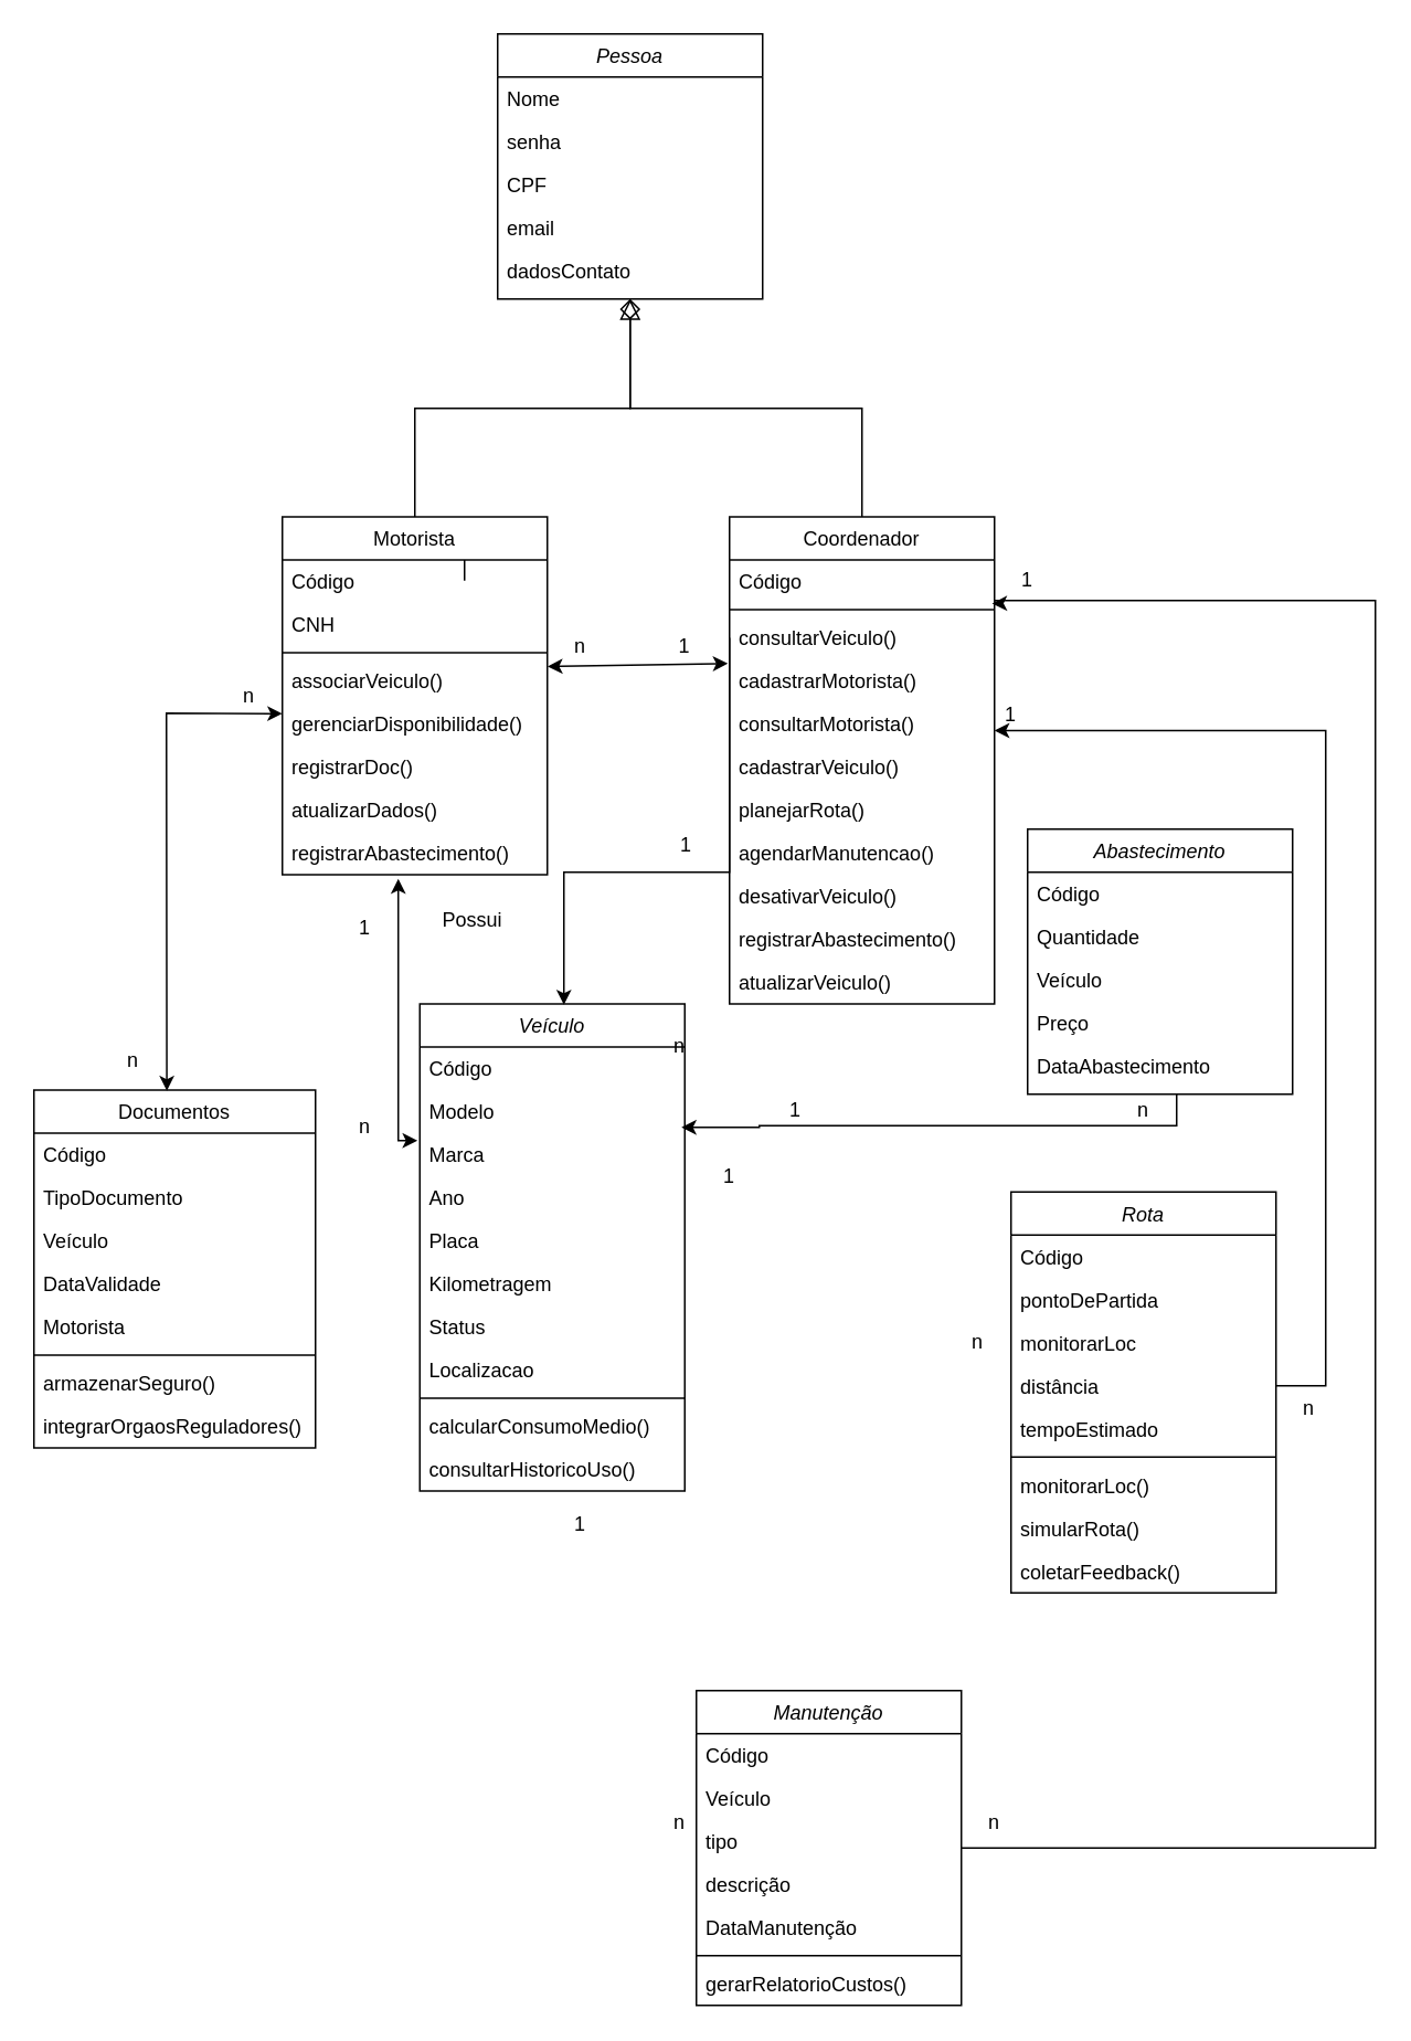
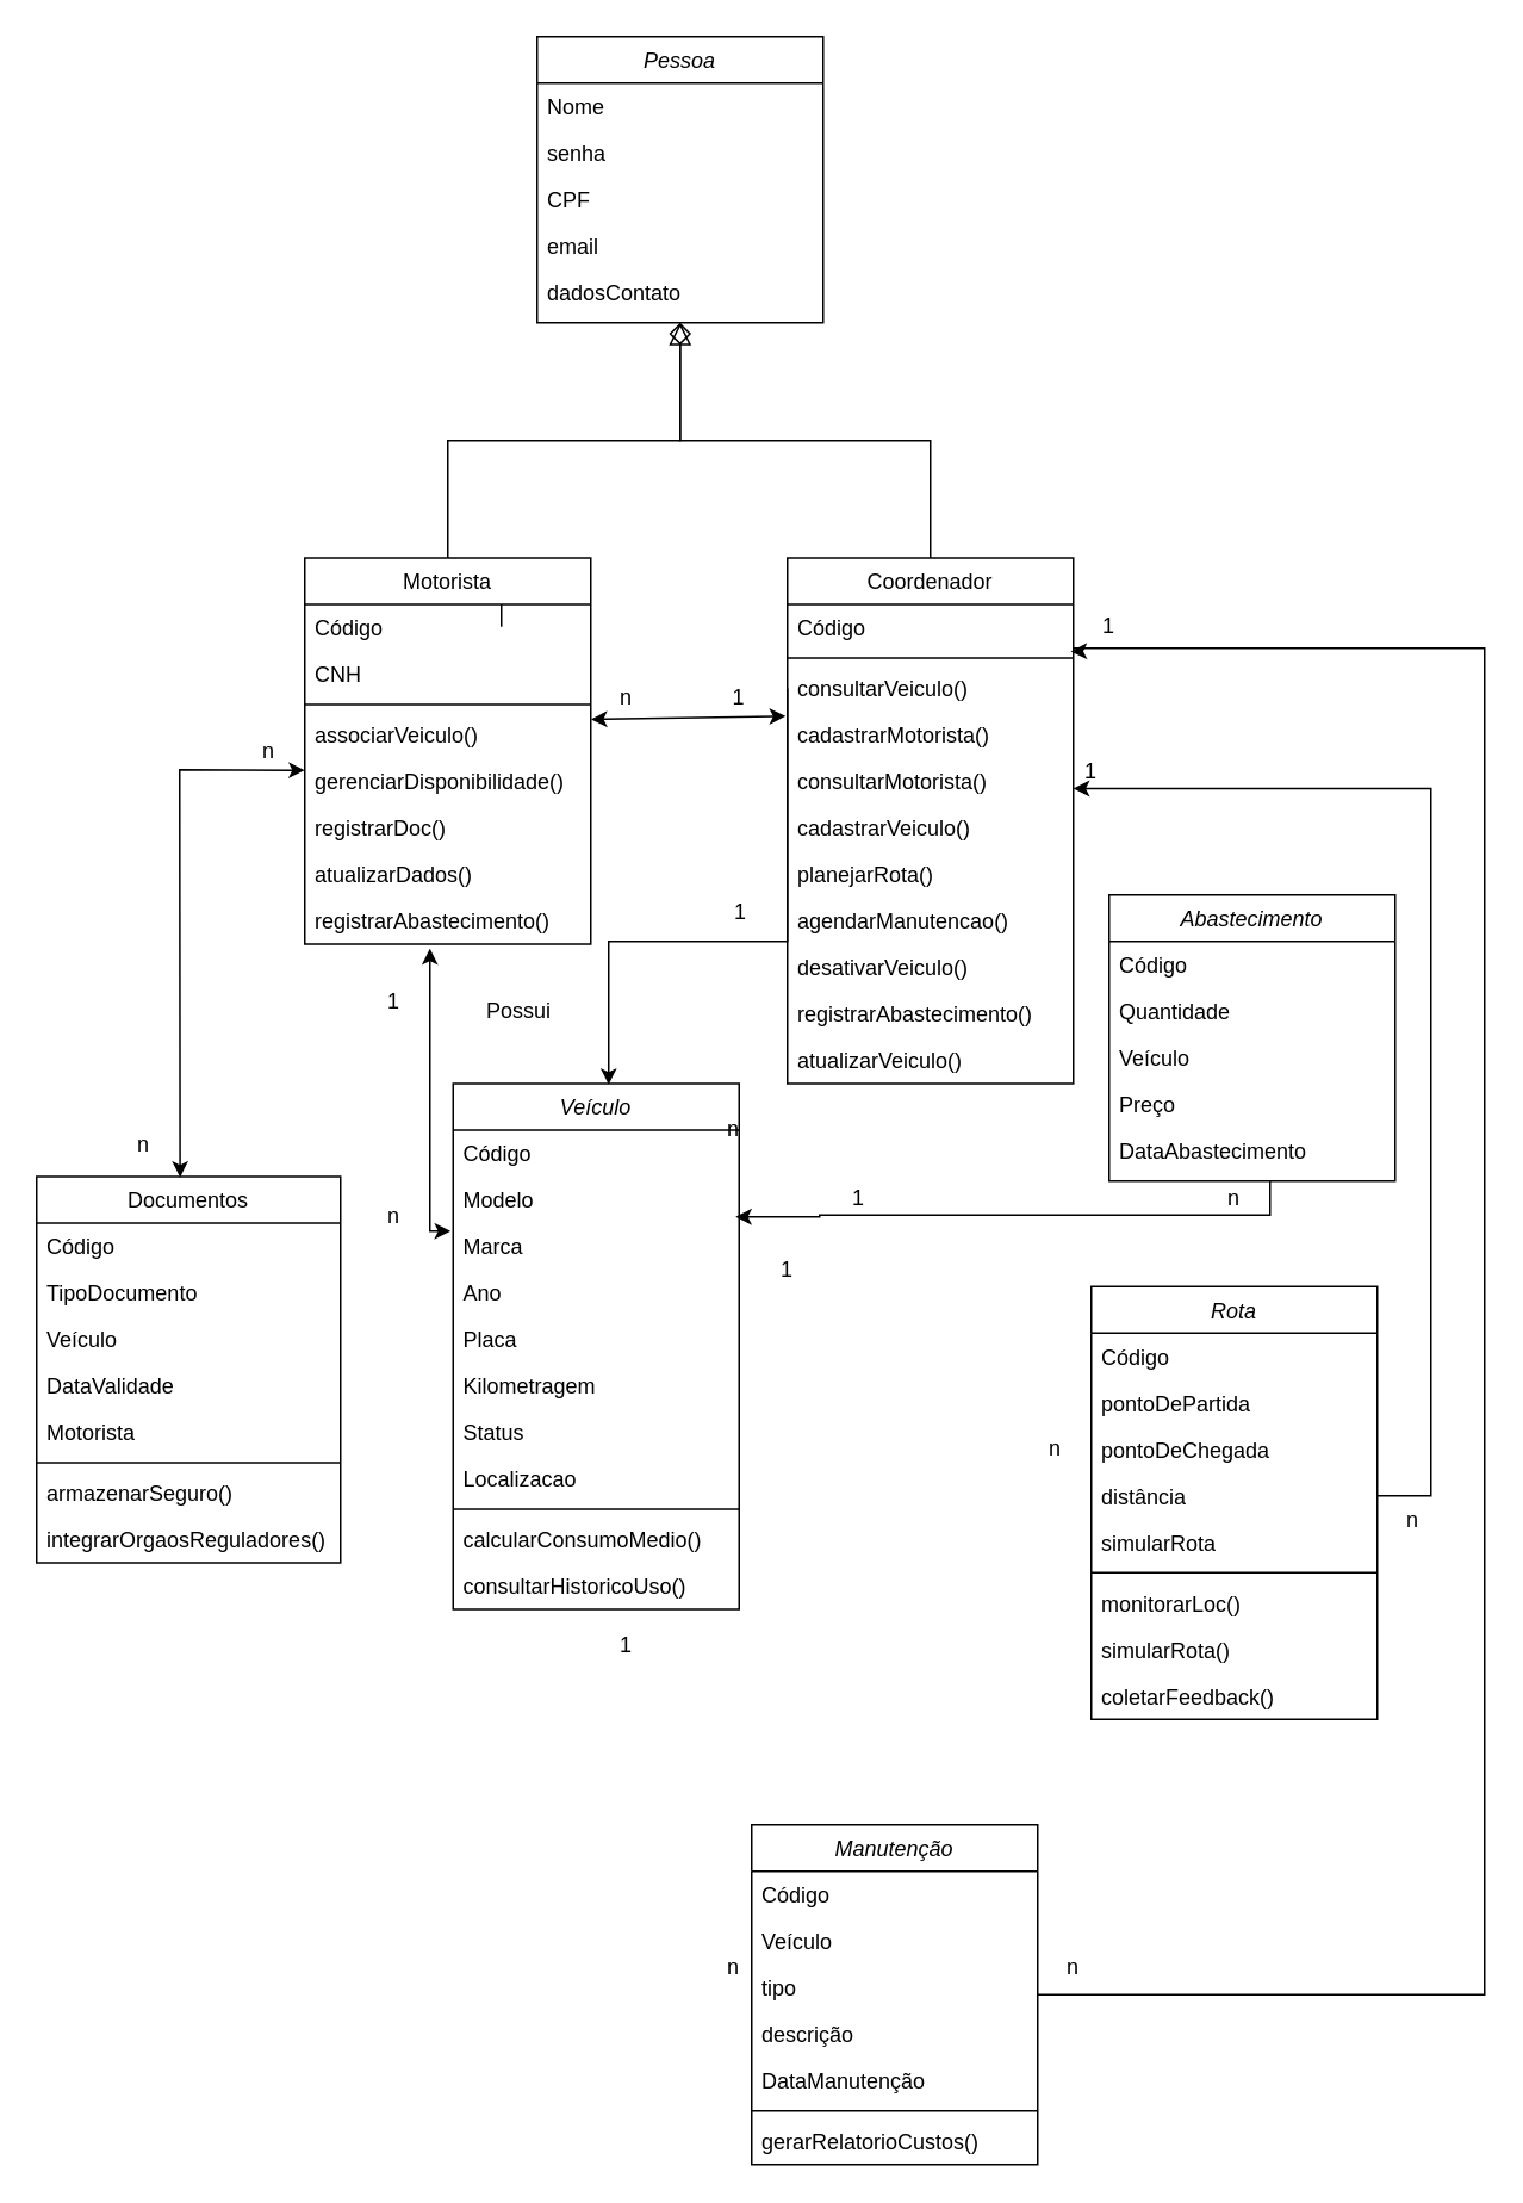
- <mxCell id="46" value="Possui" style="text;html=1;align=center;verticalAlign=middle;whiteSpace=wrap;rounded=0;" parent="1" vertex="1"><mxGeometry x="255" y="540" width="60" height="30" as="geometry" /></mxCell>
+ <mxCell id="46" value="Possui" style="text;html=1;align=center;verticalAlign=middle;whiteSpace=wrap;rounded=0;" parent="1" vertex="1"><mxGeometry x="260" y="550" width="60" height="30" as="geometry" /></mxCell>
- <mxCell id="60" value="monitorarLoc" style="text;align=left;verticalAlign=top;spacingLeft=4;spacingRight=4;overflow=hidden;rotatable=0;points=[[0,0.5],[1,0.5]];portConstraint=eastwest;rounded=0;shadow=0;html=0;" parent="57" vertex="1"><mxGeometry y="78" width="160" height="26" as="geometry" /></mxCell>
+ <mxCell id="60" value="pontoDeChegada" style="text;align=left;verticalAlign=top;spacingLeft=4;spacingRight=4;overflow=hidden;rotatable=0;points=[[0,0.5],[1,0.5]];portConstraint=eastwest;rounded=0;shadow=0;html=0;" parent="57" vertex="1"><mxGeometry y="78" width="160" height="26" as="geometry" /></mxCell>
- <mxCell id="62" value="tempoEstimado" style="text;align=left;verticalAlign=top;spacingLeft=4;spacingRight=4;overflow=hidden;rotatable=0;points=[[0,0.5],[1,0.5]];portConstraint=eastwest;rounded=0;shadow=0;html=0;" parent="57" vertex="1"><mxGeometry y="130" width="160" height="26" as="geometry" /></mxCell>
+ <mxCell id="62" value="simularRota" style="text;align=left;verticalAlign=top;spacingLeft=4;spacingRight=4;overflow=hidden;rotatable=0;points=[[0,0.5],[1,0.5]];portConstraint=eastwest;rounded=0;shadow=0;html=0;" parent="57" vertex="1"><mxGeometry y="130" width="160" height="26" as="geometry" /></mxCell>
